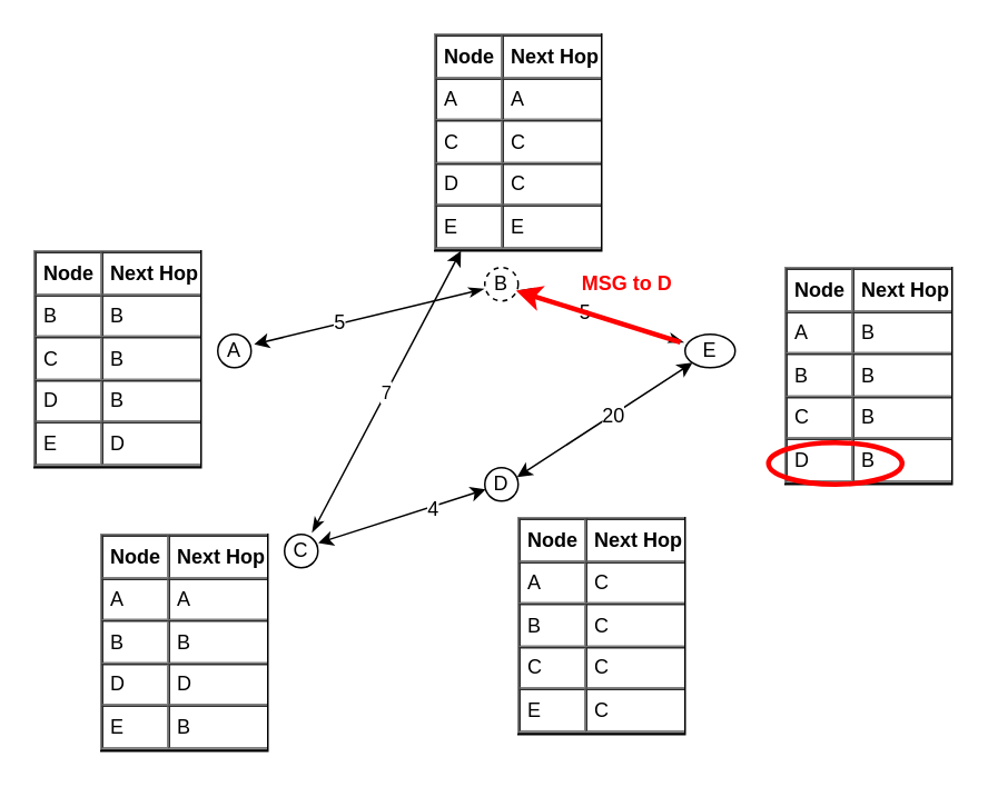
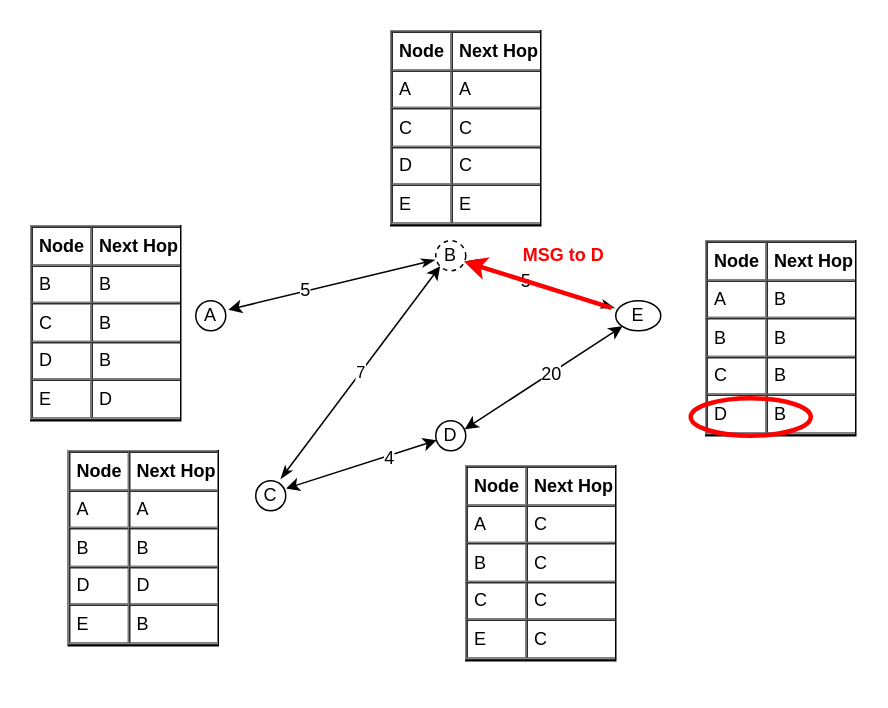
- <mxCell id="13" value="7" style="endArrow=classic;html=1;exitX=0.83;exitY=-0.06;exitDx=0;exitDy=0;startArrow=classicThin;startFill=1;exitPerimeter=0;" parent="1" source="5" target="18" edge="1"><mxGeometry width="50" height="50" relative="1" as="geometry"><mxPoint x="320" y="300" as="sourcePoint" /><mxPoint x="320" y="200" as="targetPoint" /></mxGeometry></mxCell>
+ <mxCell id="13" value="7" style="endArrow=classic;html=1;exitX=0.83;exitY=-0.06;exitDx=0;exitDy=0;entryX=0;entryY=1;entryDx=0;entryDy=0;startArrow=classicThin;startFill=1;exitPerimeter=0;" parent="1" source="5" target="6" edge="1"><mxGeometry width="50" height="50" relative="1" as="geometry"><mxPoint x="320" y="300" as="sourcePoint" /><mxPoint x="320" y="200" as="targetPoint" /></mxGeometry></mxCell>
- <mxCell id="20" value="&lt;table style=&quot;font-size: 1em ; width: 100% ; height: 100%&quot; cellspacing=&quot;0&quot; cellpadding=&quot;4&quot; border=&quot;1&quot;&gt;&lt;tbody&gt;&lt;tr&gt;&lt;th&gt;Node&lt;br&gt;&lt;/th&gt;&lt;th&gt;Next Hop&lt;br&gt;&lt;/th&gt;&lt;/tr&gt;&lt;tr&gt;&lt;td&gt;A&lt;br&gt;&lt;/td&gt;&lt;td&gt;A&lt;br&gt;&lt;/td&gt;&lt;/tr&gt;&lt;tr&gt;&lt;td&gt;B&lt;br&gt;&lt;/td&gt;&lt;td&gt;B&lt;br&gt;&lt;/td&gt;&lt;/tr&gt;&lt;tr&gt;&lt;td&gt;D&lt;/td&gt;&lt;td&gt;D&lt;br&gt;&lt;/td&gt;&lt;/tr&gt;&lt;tr&gt;&lt;td&gt;E&lt;/td&gt;&lt;td&gt;B&lt;/td&gt;&lt;/tr&gt;&lt;/tbody&gt;&lt;/table&gt; " style="verticalAlign=top;align=left;overflow=fill;fontSize=12;fontFamily=Helvetica;html=1" parent="1" vertex="1"><mxGeometry x="60" y="320" width="100" height="130" as="geometry" /></mxCell>
+ <mxCell id="20" value="&lt;table style=&quot;font-size: 1em ; width: 100% ; height: 100%&quot; cellspacing=&quot;0&quot; cellpadding=&quot;4&quot; border=&quot;1&quot;&gt;&lt;tbody&gt;&lt;tr&gt;&lt;th&gt;Node&lt;br&gt;&lt;/th&gt;&lt;th&gt;Next Hop&lt;br&gt;&lt;/th&gt;&lt;/tr&gt;&lt;tr&gt;&lt;td&gt;A&lt;br&gt;&lt;/td&gt;&lt;td&gt;A&lt;br&gt;&lt;/td&gt;&lt;/tr&gt;&lt;tr&gt;&lt;td&gt;B&lt;br&gt;&lt;/td&gt;&lt;td&gt;B&lt;br&gt;&lt;/td&gt;&lt;/tr&gt;&lt;tr&gt;&lt;td&gt;D&lt;/td&gt;&lt;td&gt;D&lt;br&gt;&lt;/td&gt;&lt;/tr&gt;&lt;tr&gt;&lt;td&gt;E&lt;/td&gt;&lt;td&gt;B&lt;/td&gt;&lt;/tr&gt;&lt;/tbody&gt;&lt;/table&gt; " style="verticalAlign=top;align=left;overflow=fill;fontSize=12;fontFamily=Helvetica;html=1" parent="1" vertex="1"><mxGeometry x="45" y="300" width="100" height="130" as="geometry" /></mxCell>
